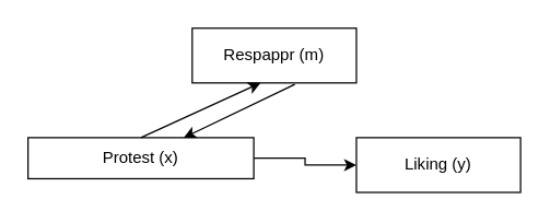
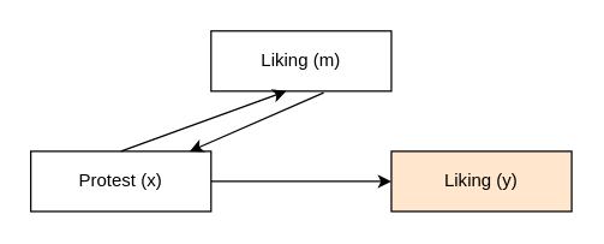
- <mxCell id="2" value="Respappr (m)" style="rounded=0;whiteSpace=wrap;html=1;" vertex="1" parent="1"><mxGeometry x="140" y="20" width="120" height="40" as="geometry" /></mxCell>
+ <mxCell id="2" value="Liking (m)" style="rounded=0;whiteSpace=wrap;html=1;" vertex="1" parent="1"><mxGeometry x="140" y="20" width="120" height="40" as="geometry" /></mxCell>
- <mxCell id="5" value="Protest (x)" style="rounded=0;whiteSpace=wrap;html=1;" vertex="1" parent="1"><mxGeometry x="20" y="100" width="165" height="30" as="geometry" /></mxCell>
+ <mxCell id="5" value="Protest (x)" style="rounded=0;whiteSpace=wrap;html=1;" vertex="1" parent="1"><mxGeometry x="20" y="100" width="120" height="40" as="geometry" /></mxCell>
- <mxCell id="3" value="Liking (y)" style="rounded=0;whiteSpace=wrap;html=1;" vertex="1" parent="1"><mxGeometry x="260" y="100" width="120" height="40" as="geometry" /></mxCell>
+ <mxCell id="3" value="Liking (y)" style="rounded=0;whiteSpace=wrap;html=1;fillColor=#ffe6cc;" vertex="1" parent="1"><mxGeometry x="260" y="100" width="120" height="40" as="geometry" /></mxCell>
